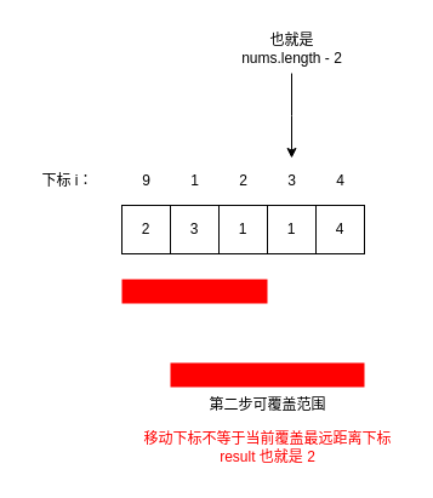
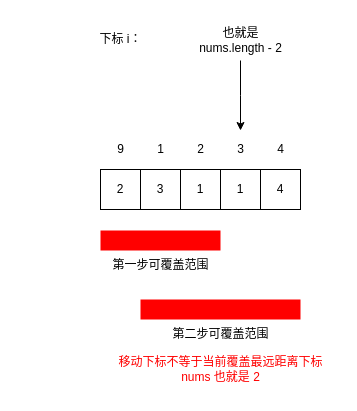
- <mxCell id="14" value="下标 i：" style="text;html=1;align=center;verticalAlign=middle;resizable=0;points=[];autosize=1;strokeColor=none;fillColor=none;" vertex="1" parent="1"><mxGeometry x="20" y="134" width="70" height="30" as="geometry" /></mxCell>
+ <mxCell id="14" value="下标 i：" style="text;html=1;align=center;verticalAlign=middle;resizable=0;points=[];autosize=1;strokeColor=none;fillColor=none;" vertex="1" parent="1"><mxGeometry x="85" y="24" width="70" height="30" as="geometry" /></mxCell>
+ <mxCell id="15" value="第一步可覆盖范围" style="text;html=1;align=center;verticalAlign=middle;resizable=0;points=[];autosize=1;strokeColor=none;fillColor=none;" vertex="1" parent="1"><mxGeometry x="100" y="250" width="120" height="30" as="geometry" /></mxCell>
- <mxCell id="17" value="移动下标不等于当前覆盖最远距离下标&lt;div&gt;result 也就是 2&lt;/div&gt;" style="text;html=1;align=center;verticalAlign=middle;resizable=0;points=[];autosize=1;strokeColor=none;fillColor=none;fontColor=#FF0000;" vertex="1" parent="1"><mxGeometry x="105" y="349" width="230" height="40" as="geometry" /></mxCell>
+ <mxCell id="17" value="移动下标不等于当前覆盖最远距离下标&lt;div&gt;nums 也就是 2&lt;/div&gt;" style="text;html=1;align=center;verticalAlign=middle;resizable=0;points=[];autosize=1;strokeColor=none;fillColor=none;fontColor=#FF0000;" vertex="1" parent="1"><mxGeometry x="105" y="349" width="230" height="40" as="geometry" /></mxCell>
